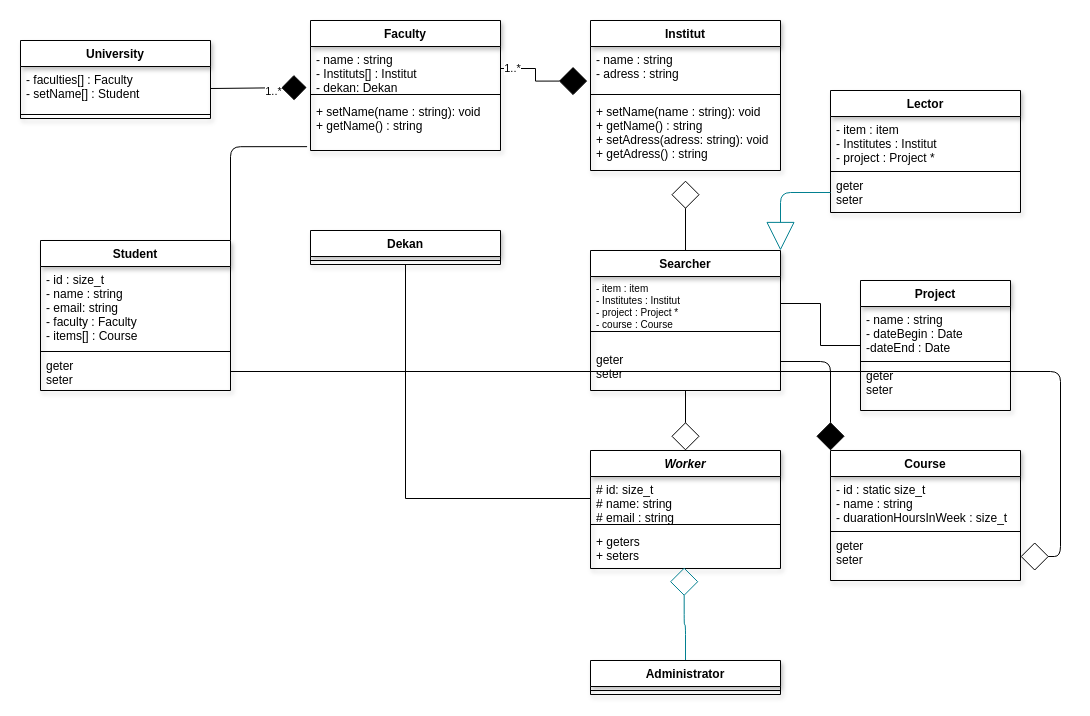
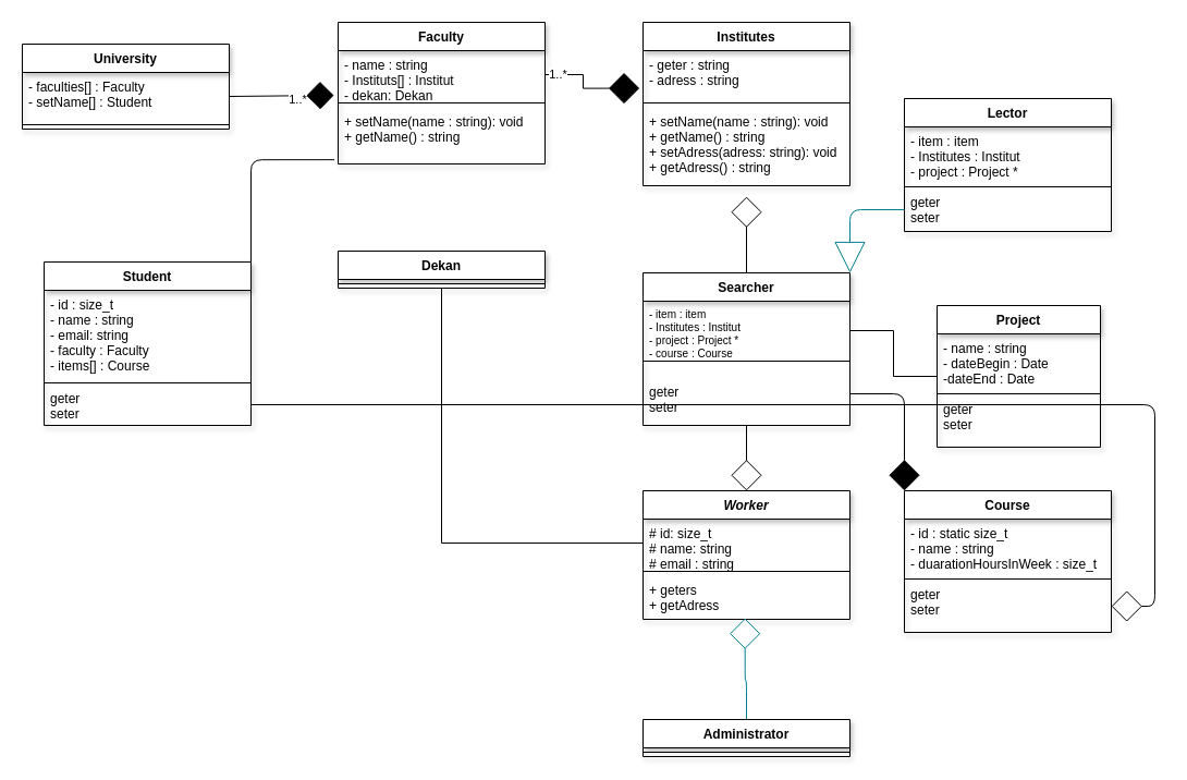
- <mxCell id="15" value="Institut" style="swimlane;fontStyle=1;align=center;verticalAlign=top;childLayout=stackLayout;horizontal=1;startSize=26;horizontalStack=0;resizeParent=1;resizeParentMax=0;resizeLast=0;collapsible=1;marginBottom=0;shadow=1;" parent="1" vertex="1"><mxGeometry x="590" y="20" width="190" height="150" as="geometry" /></mxCell>
+ <mxCell id="15" value="Institutes" style="swimlane;fontStyle=1;align=center;verticalAlign=top;childLayout=stackLayout;horizontal=1;startSize=26;horizontalStack=0;resizeParent=1;resizeParentMax=0;resizeLast=0;collapsible=1;marginBottom=0;shadow=1;" parent="1" vertex="1"><mxGeometry x="590" y="20" width="190" height="150" as="geometry" /></mxCell>
- <mxCell id="16" value="- name : string&#10;- adress : string" style="text;strokeColor=none;fillColor=none;align=left;verticalAlign=top;spacingLeft=4;spacingRight=4;overflow=hidden;rotatable=0;points=[[0,0.5],[1,0.5]];portConstraint=eastwest;" parent="15" vertex="1"><mxGeometry y="26" width="190" height="44" as="geometry" /></mxCell>
+ <mxCell id="16" value="- geter : string&#10;- adress : string" style="text;strokeColor=none;fillColor=none;align=left;verticalAlign=top;spacingLeft=4;spacingRight=4;overflow=hidden;rotatable=0;points=[[0,0.5],[1,0.5]];portConstraint=eastwest;" parent="15" vertex="1"><mxGeometry y="26" width="190" height="44" as="geometry" /></mxCell>
- <mxCell id="11" value="+ geters &#10;+ seters" style="text;strokeColor=none;fillColor=none;align=left;verticalAlign=top;spacingLeft=4;spacingRight=4;overflow=hidden;rotatable=0;points=[[0,0.5],[1,0.5]];portConstraint=eastwest;" parent="8" vertex="1"><mxGeometry y="78" width="190" height="40" as="geometry" /></mxCell>
+ <mxCell id="11" value="+ geters &#10;+ getAdress" style="text;strokeColor=none;fillColor=none;align=left;verticalAlign=top;spacingLeft=4;spacingRight=4;overflow=hidden;rotatable=0;points=[[0,0.5],[1,0.5]];portConstraint=eastwest;" parent="8" vertex="1"><mxGeometry y="78" width="190" height="40" as="geometry" /></mxCell>
